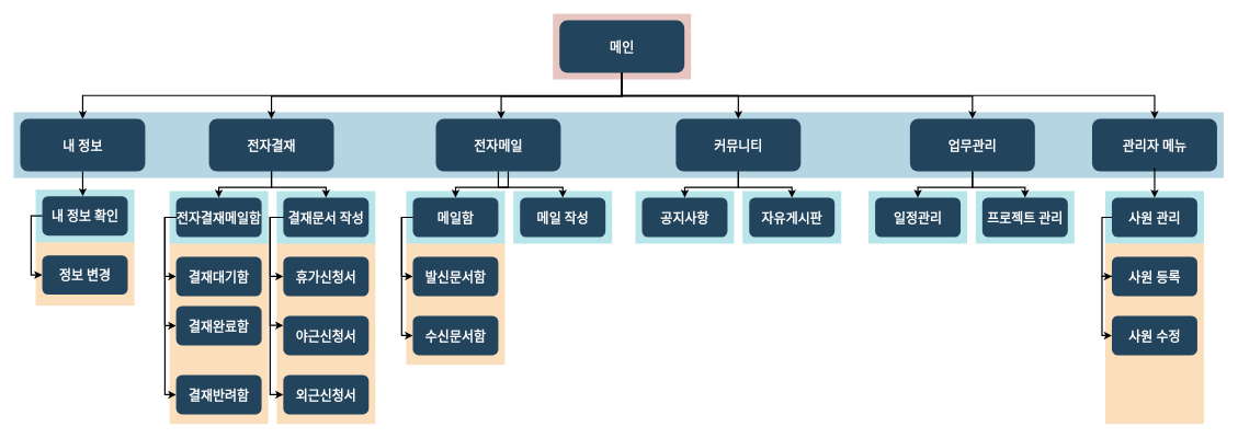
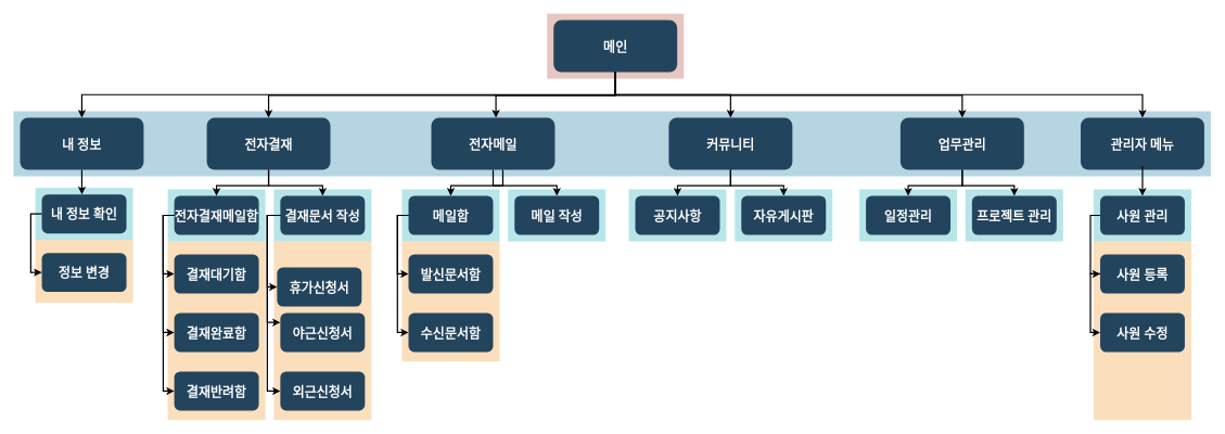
- <mxCell id="15" value="휴가신청서" style="rounded=1;fillColor=#23445D;gradientColor=none;strokeColor=none;fontColor=#FFFFFF;fontStyle=1;fontFamily=Tahoma;fontSize=20;" parent="1" vertex="1"><mxGeometry x="430" y="390.5" width="130" height="60" as="geometry" /></mxCell>
+ <mxCell id="15" value="휴가신청서" style="rounded=1;fillColor=#23445D;gradientColor=none;strokeColor=none;fontColor=#FFFFFF;fontStyle=1;fontFamily=Tahoma;fontSize=20;" parent="1" vertex="1"><mxGeometry x="425" y="410.5" width="130" height="60" as="geometry" /></mxCell>
- <mxCell id="13" value="결재완료함" style="rounded=1;fillColor=#23445D;gradientColor=none;strokeColor=none;fontColor=#FFFFFF;fontStyle=1;fontFamily=Tahoma;fontSize=20;" parent="1" vertex="1"><mxGeometry x="267" y="465.5" width="130" height="60" as="geometry" /></mxCell>
+ <mxCell id="13" value="결재완료함" style="rounded=1;fillColor=#23445D;gradientColor=none;strokeColor=none;fontColor=#FFFFFF;fontStyle=1;fontFamily=Tahoma;fontSize=20;" parent="1" vertex="1"><mxGeometry x="267" y="480.5" width="130" height="60" as="geometry" /></mxCell>
